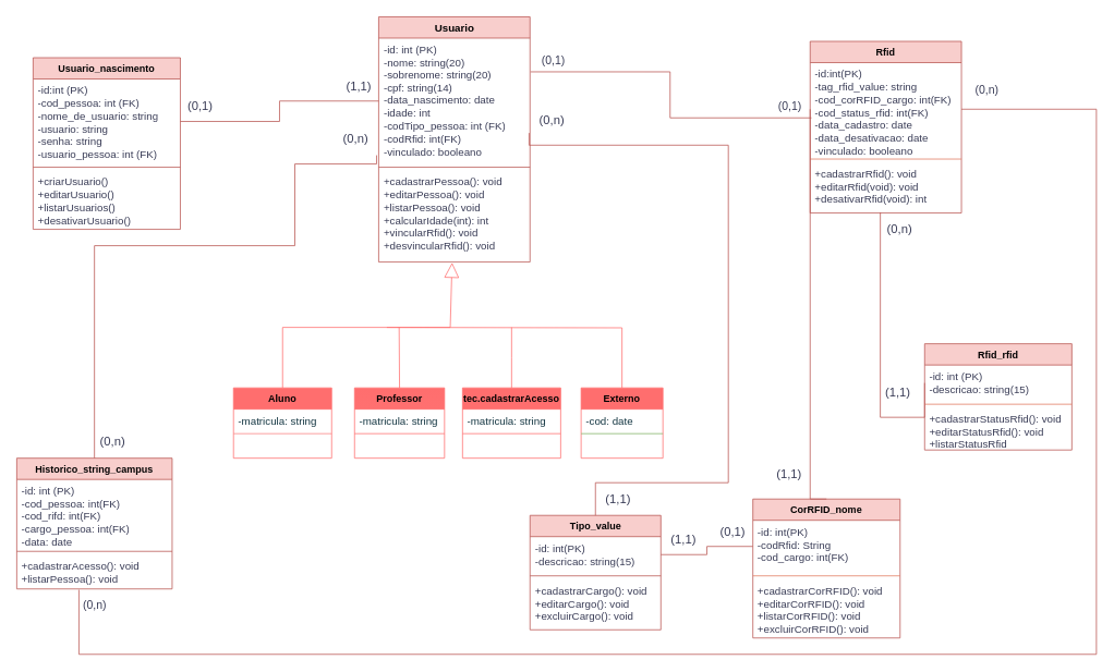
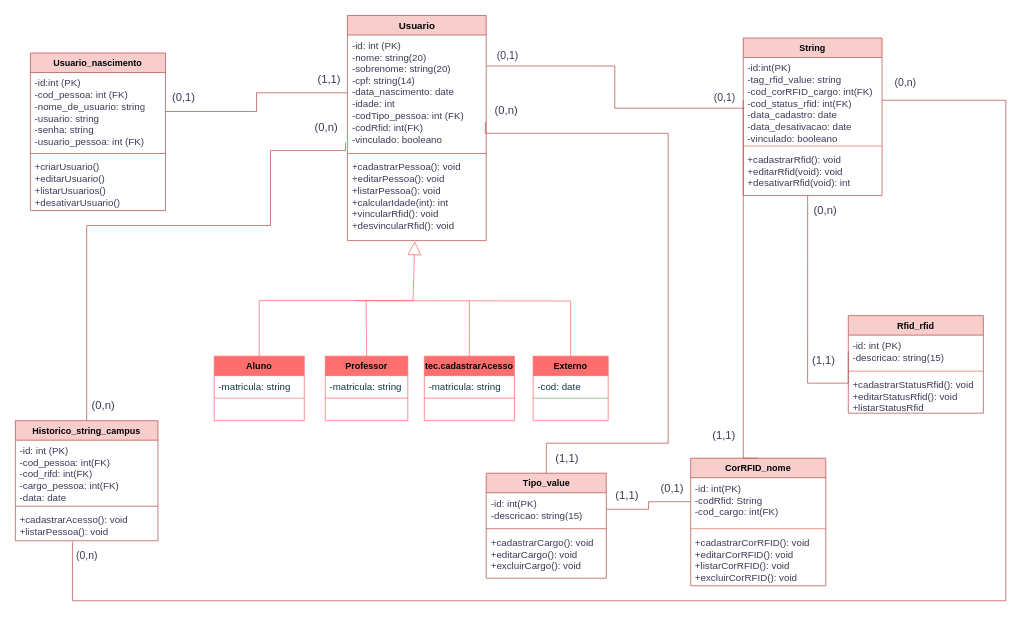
- <mxCell id="2" value="Rfid" style="swimlane;fontStyle=1;align=center;verticalAlign=top;childLayout=stackLayout;horizontal=1;startSize=26;horizontalStack=0;resizeParent=1;resizeParentMax=0;resizeLast=0;collapsible=1;marginBottom=0;whiteSpace=wrap;html=1;strokeColor=#b85450;fillColor=#f8cecc;labelBackgroundColor=none;" parent="1" vertex="1"><mxGeometry x="990" y="50" width="185" height="210" as="geometry" /></mxCell>
+ <mxCell id="2" value="String" style="swimlane;fontStyle=1;align=center;verticalAlign=top;childLayout=stackLayout;horizontal=1;startSize=26;horizontalStack=0;resizeParent=1;resizeParentMax=0;resizeLast=0;collapsible=1;marginBottom=0;whiteSpace=wrap;html=1;strokeColor=#b85450;fillColor=#f8cecc;labelBackgroundColor=none;" parent="1" vertex="1"><mxGeometry x="990" y="50" width="185" height="210" as="geometry" /></mxCell>
